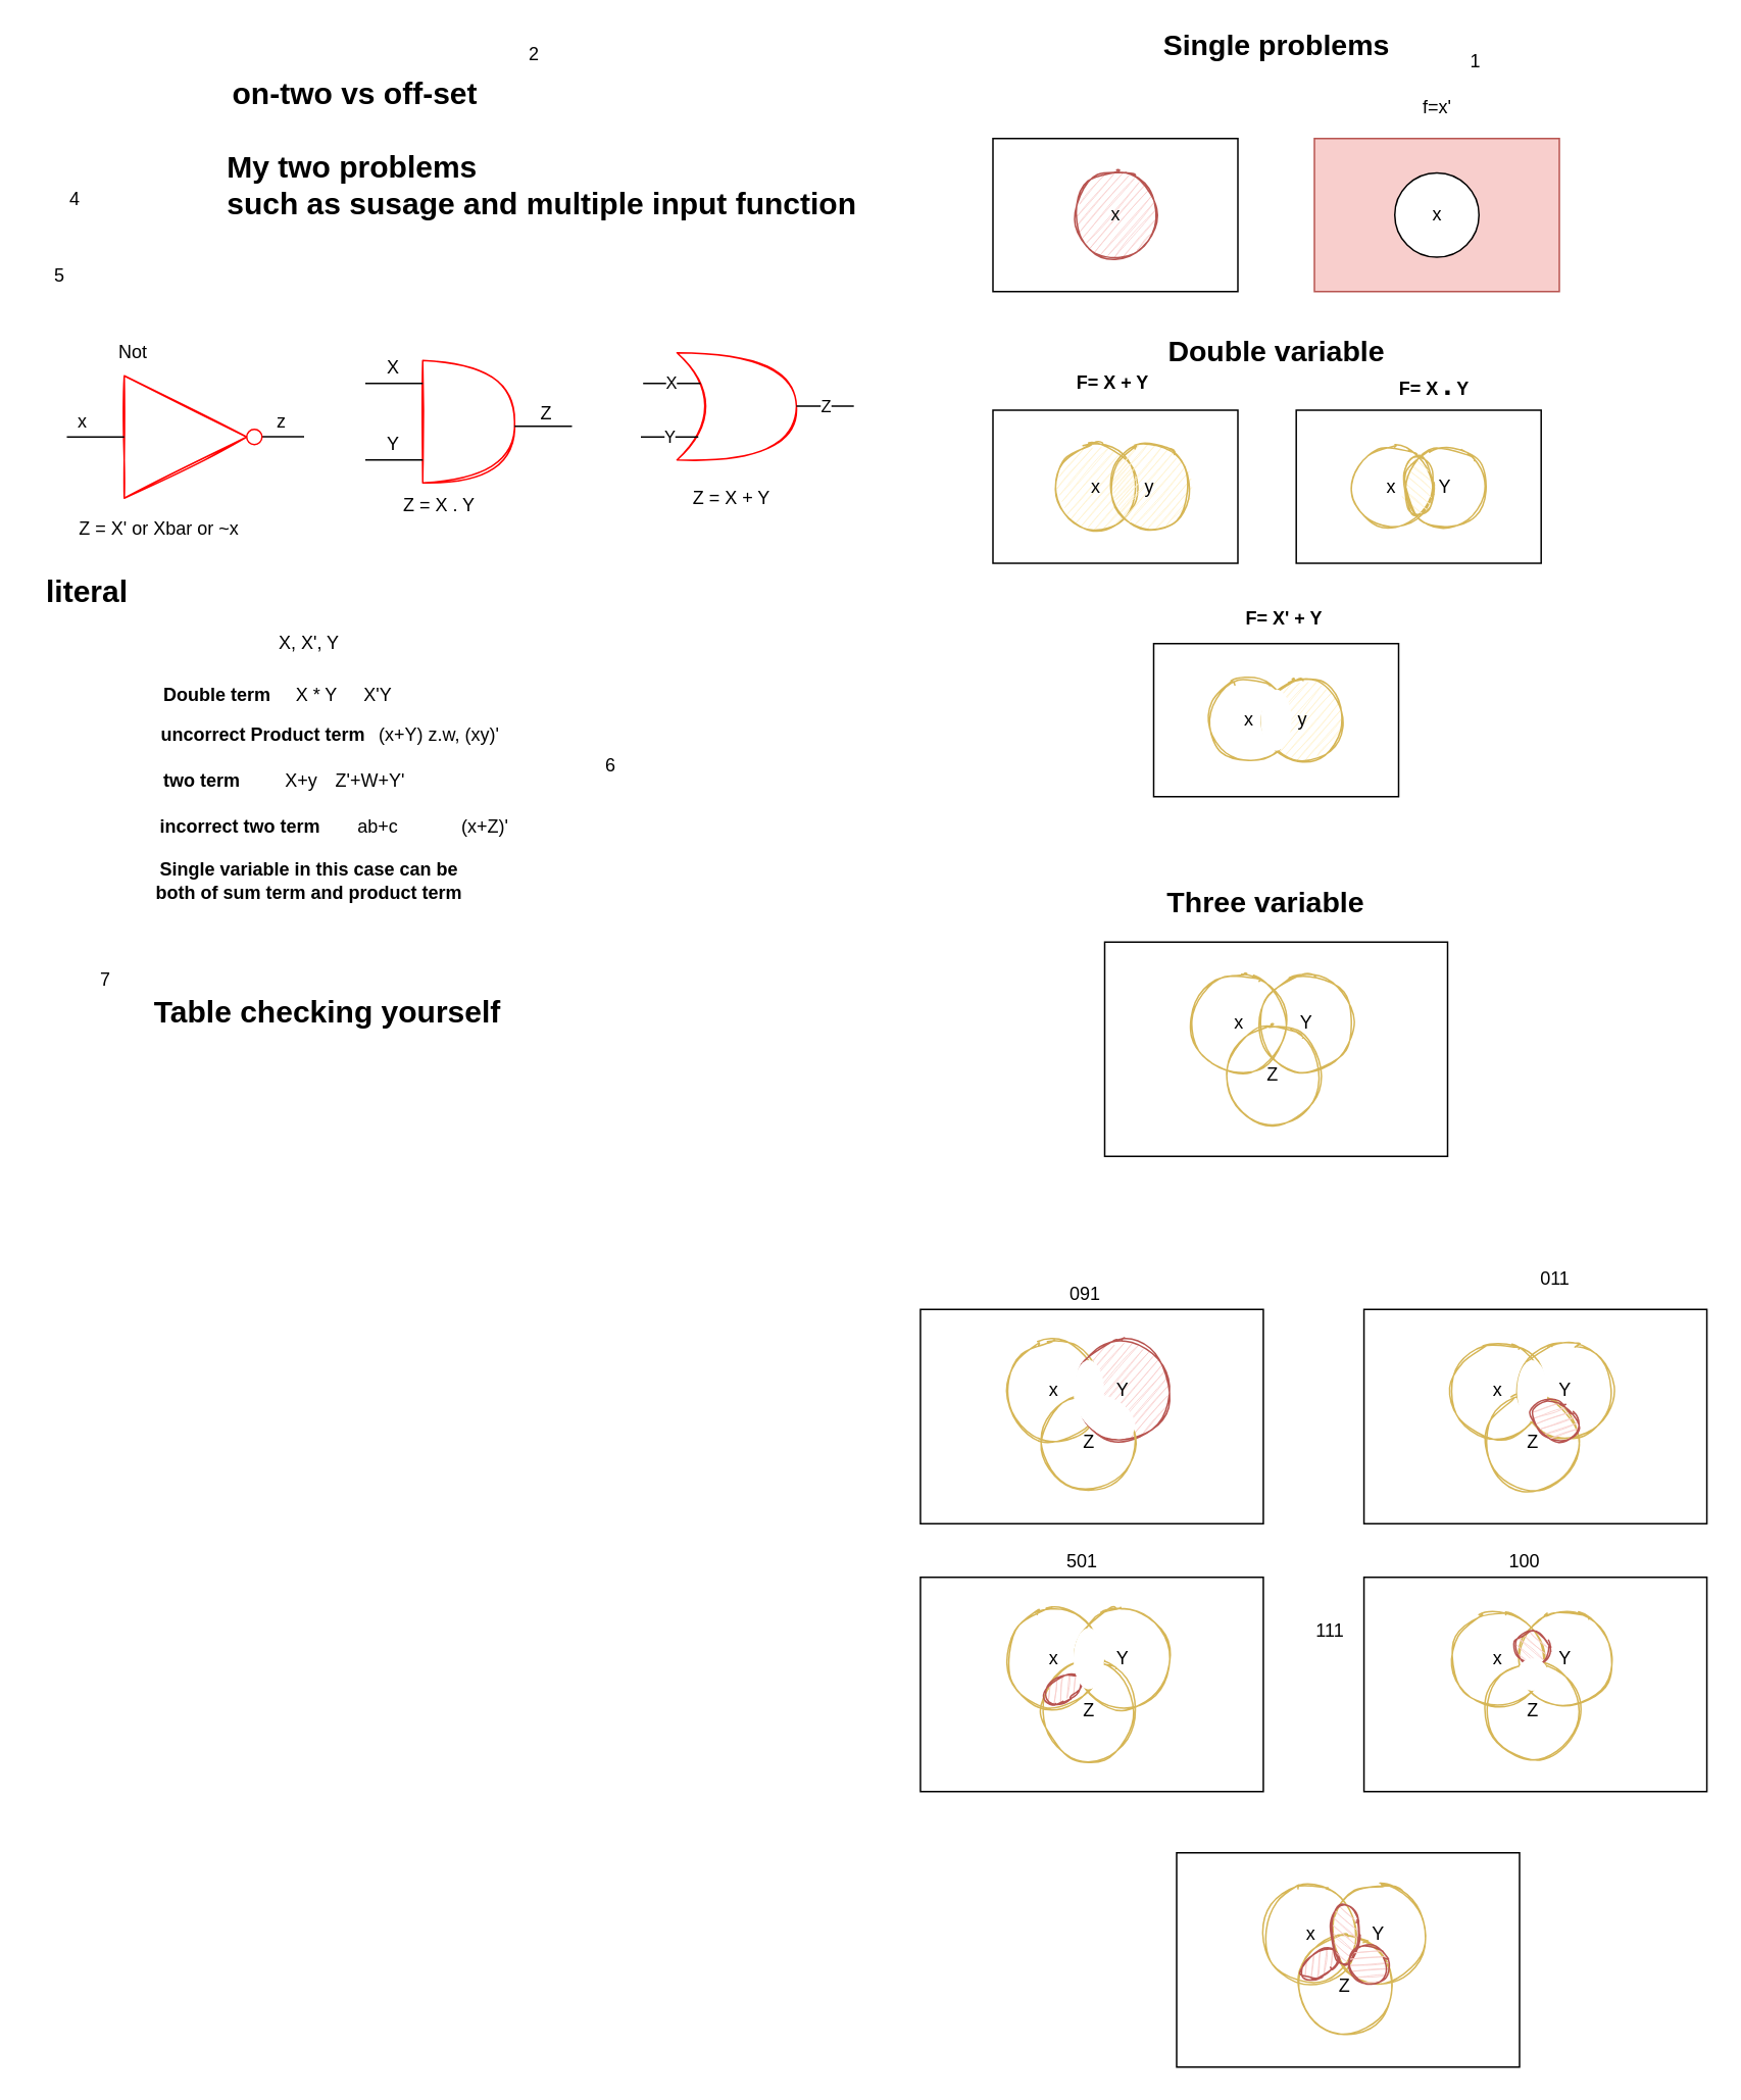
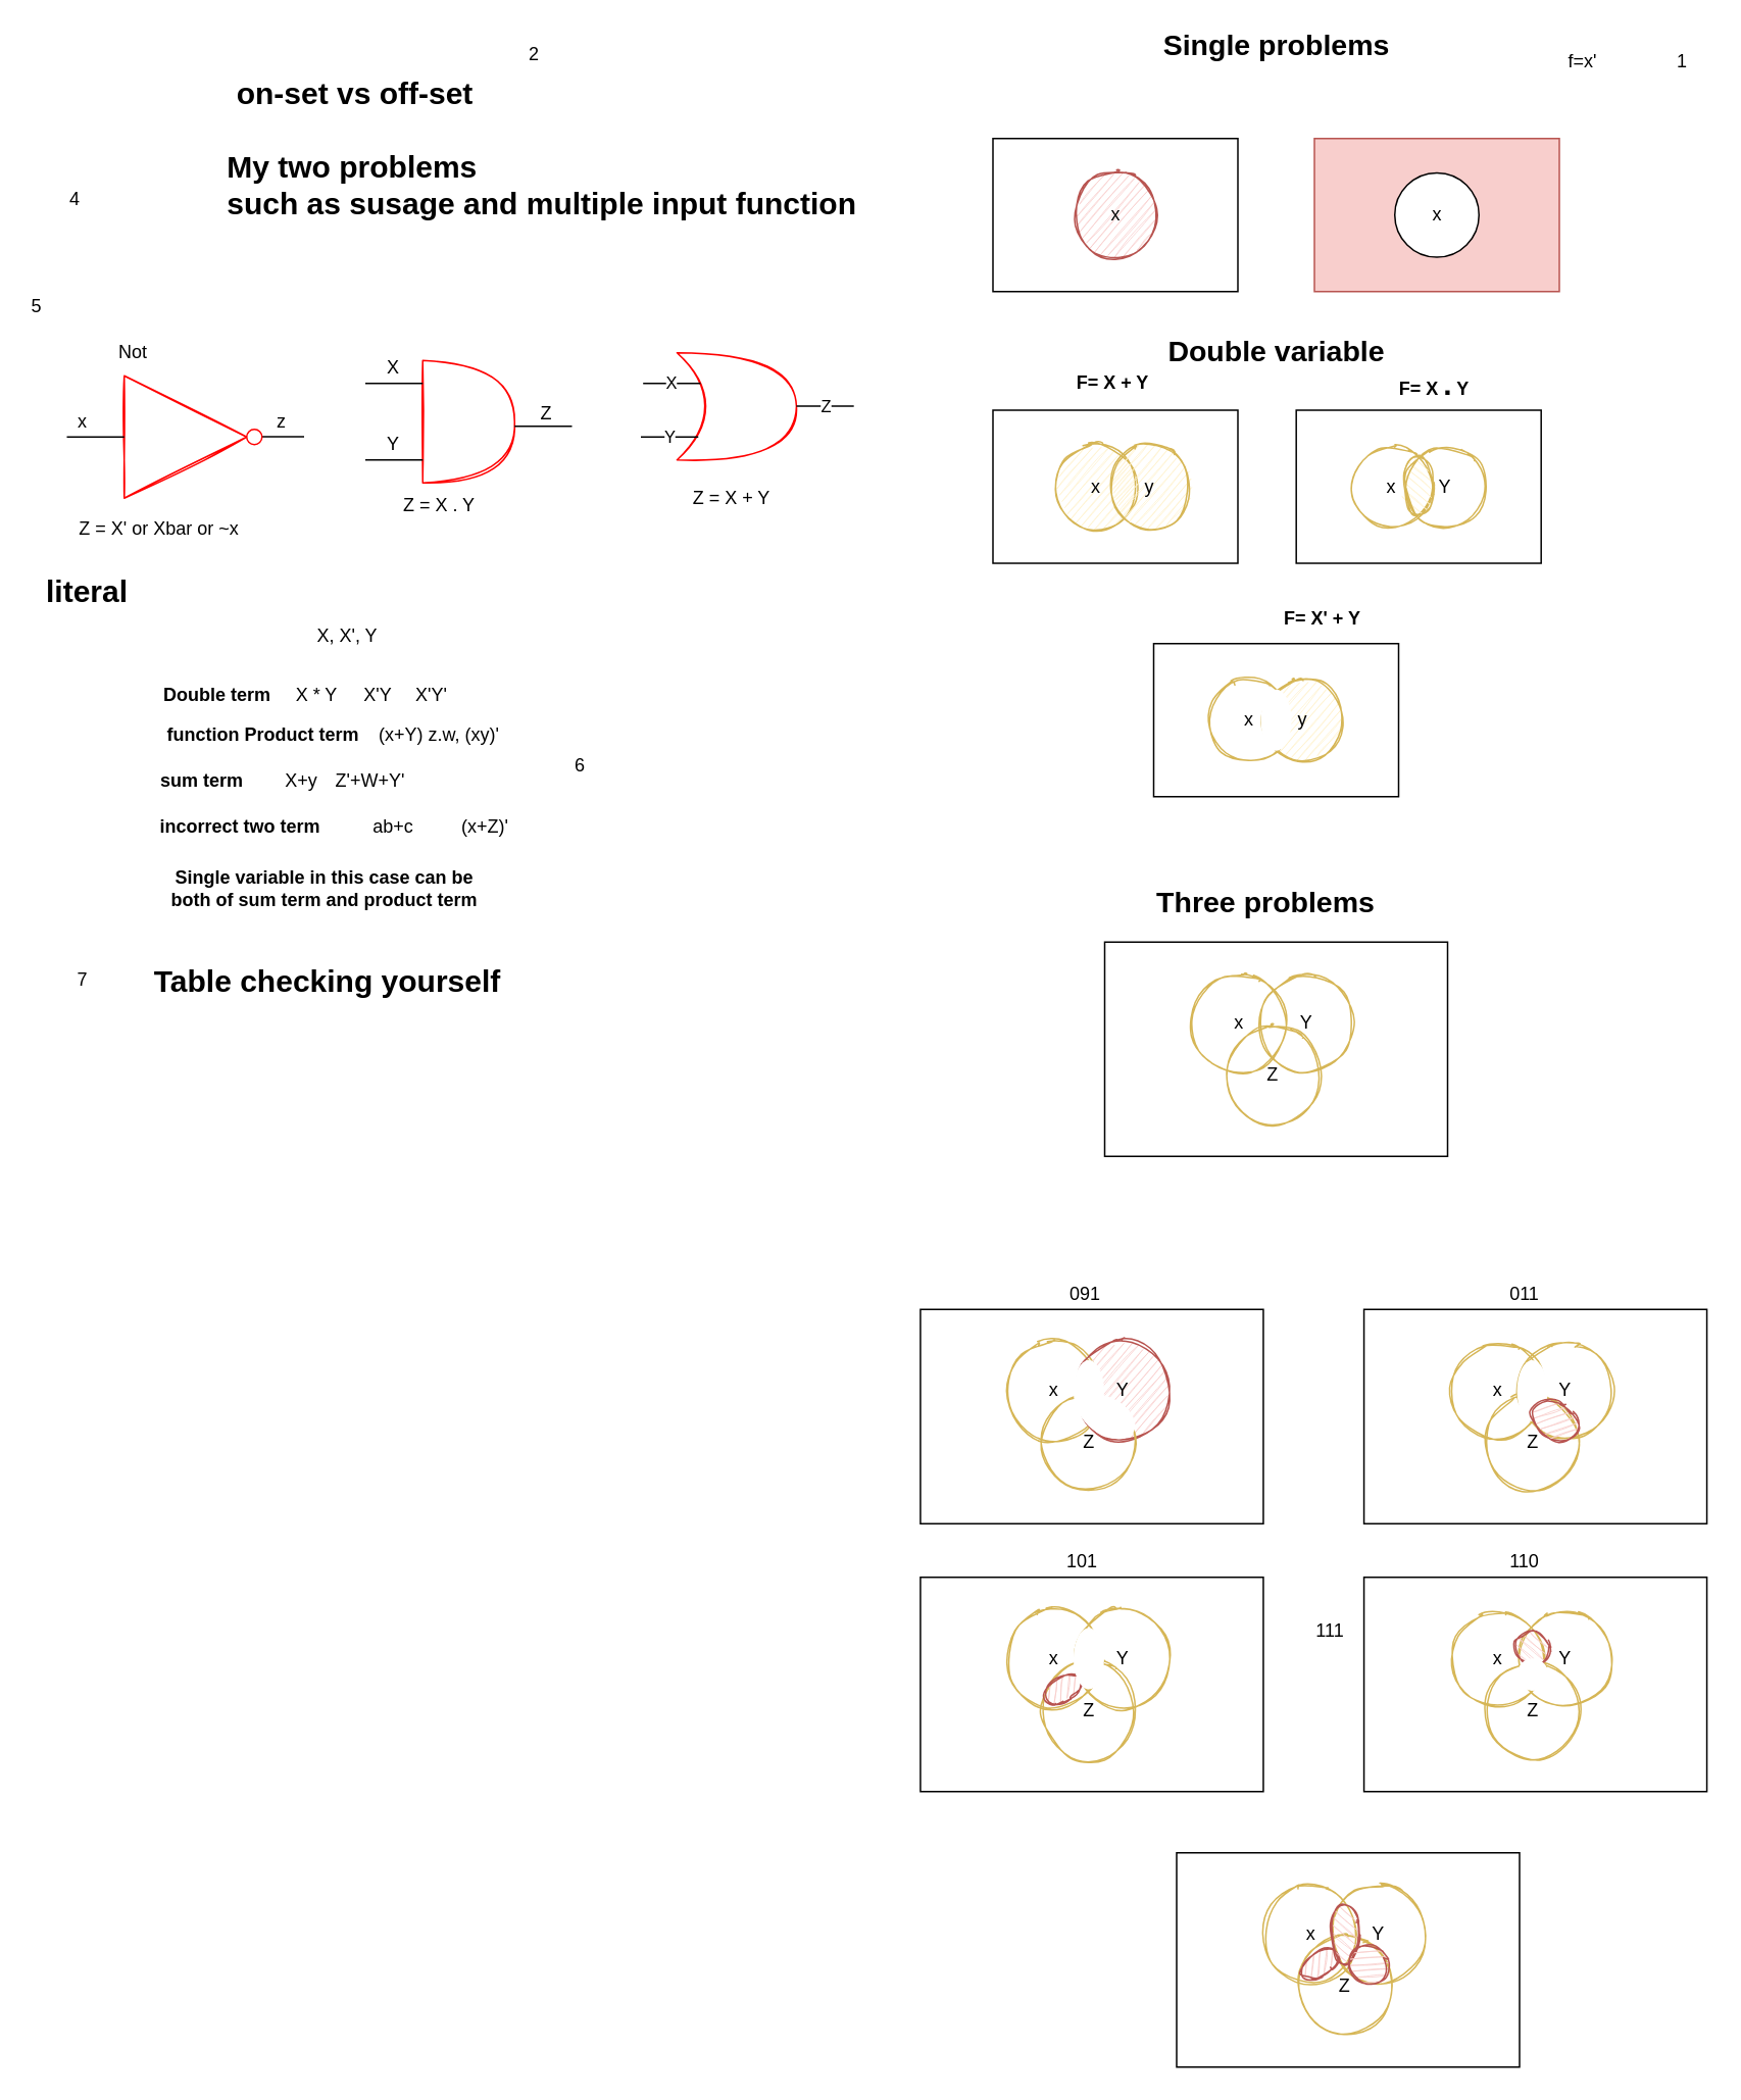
- <mxCell id="75" value="1" style="text;html=1;align=center;verticalAlign=middle;resizable=0;points=[];autosize=1;" parent="1" vertex="1"><mxGeometry x="953" y="30" width="20" height="20" as="geometry" /></mxCell>
+ <mxCell id="75" value="1" style="text;html=1;align=center;verticalAlign=middle;resizable=0;points=[];autosize=1;" parent="1" vertex="1"><mxGeometry x="1088" y="30" width="20" height="20" as="geometry" /></mxCell>
- <mxCell id="73" value="&lt;font style=&quot;font-size: 20px&quot;&gt;on-two vs off-set&lt;/font&gt;" style="text;html=1;align=center;verticalAlign=middle;resizable=0;points=[];autosize=1;fontStyle=1" parent="1" vertex="1"><mxGeometry x="145.5" y="50" width="170" height="20" as="geometry" /></mxCell>
+ <mxCell id="73" value="&lt;font style=&quot;font-size: 20px&quot;&gt;on-set vs off-set&lt;/font&gt;" style="text;html=1;align=center;verticalAlign=middle;resizable=0;points=[];autosize=1;fontStyle=1" parent="1" vertex="1"><mxGeometry x="145.5" y="50" width="170" height="20" as="geometry" /></mxCell>
- <mxCell id="6" value="f=x'" style="text;html=1;align=center;verticalAlign=middle;resizable=0;points=[];autosize=1;" parent="1" vertex="1"><mxGeometry x="923" y="60" width="30" height="20" as="geometry" /></mxCell>
+ <mxCell id="6" value="f=x'" style="text;html=1;align=center;verticalAlign=middle;resizable=0;points=[];autosize=1;" parent="1" vertex="1"><mxGeometry x="1018" y="30" width="30" height="20" as="geometry" /></mxCell>
- <mxCell id="78" value="5" style="text;html=1;align=center;verticalAlign=middle;resizable=0;points=[];autosize=1;" parent="1" vertex="1"><mxGeometry x="28" y="170" width="20" height="20" as="geometry" /></mxCell>
+ <mxCell id="78" value="5" style="text;html=1;align=center;verticalAlign=middle;resizable=0;points=[];autosize=1;" parent="1" vertex="1"><mxGeometry x="13" y="190" width="20" height="20" as="geometry" /></mxCell>
- <mxCell id="12" value="F= X' + Y" style="text;html=1;align=center;verticalAlign=middle;resizable=0;points=[];autosize=1;fontStyle=1" parent="1" vertex="1"><mxGeometry x="803" y="394" width="70" height="20" as="geometry" /></mxCell>
+ <mxCell id="12" value="F= X' + Y" style="text;html=1;align=center;verticalAlign=middle;resizable=0;points=[];autosize=1;fontStyle=1" parent="1" vertex="1"><mxGeometry x="828" y="394" width="70" height="20" as="geometry" /></mxCell>
- <mxCell id="59" value="X, X', Y" style="text;html=1;align=center;verticalAlign=middle;resizable=0;points=[];autosize=1;" parent="1" vertex="1"><mxGeometry x="175.5" y="410" width="50" height="20" as="geometry" /></mxCell>
+ <mxCell id="59" value="X, X', Y" style="text;html=1;align=center;verticalAlign=middle;resizable=0;points=[];autosize=1;" parent="1" vertex="1"><mxGeometry x="200.5" y="405" width="50" height="20" as="geometry" /></mxCell>
+ <mxCell id="63" value="X'Y'" style="text;html=1;align=center;verticalAlign=middle;resizable=0;points=[];autosize=1;" parent="1" vertex="1"><mxGeometry x="260.5" y="443.75" width="40" height="20" as="geometry" /></mxCell>
- <mxCell id="64" value="uncorrect Product term" style="text;html=1;align=center;verticalAlign=middle;resizable=0;points=[];autosize=1;fontStyle=1" parent="1" vertex="1"><mxGeometry x="95.5" y="470" width="150" height="20" as="geometry" /></mxCell>
+ <mxCell id="64" value="function Product term" style="text;html=1;align=center;verticalAlign=middle;resizable=0;points=[];autosize=1;fontStyle=1" parent="1" vertex="1"><mxGeometry x="95.5" y="470" width="150" height="20" as="geometry" /></mxCell>
- <mxCell id="79" value="6" style="text;html=1;align=center;verticalAlign=middle;resizable=0;points=[];autosize=1;" parent="1" vertex="1"><mxGeometry x="388" y="490" width="20" height="20" as="geometry" /></mxCell>
+ <mxCell id="79" value="6" style="text;html=1;align=center;verticalAlign=middle;resizable=0;points=[];autosize=1;" parent="1" vertex="1"><mxGeometry x="368" y="490" width="20" height="20" as="geometry" /></mxCell>
- <mxCell id="66" value="&lt;b&gt;two term&lt;/b&gt;" style="text;html=1;align=center;verticalAlign=middle;resizable=0;points=[];autosize=1;" parent="1" vertex="1"><mxGeometry x="95.5" y="500" width="70" height="20" as="geometry" /></mxCell>
+ <mxCell id="66" value="&lt;b&gt;sum term&lt;/b&gt;" style="text;html=1;align=center;verticalAlign=middle;resizable=0;points=[];autosize=1;" parent="1" vertex="1"><mxGeometry x="95.5" y="500" width="70" height="20" as="geometry" /></mxCell>
- <mxCell id="70" value="ab+c" style="text;html=1;align=center;verticalAlign=middle;resizable=0;points=[];autosize=1;" parent="1" vertex="1"><mxGeometry x="225.5" y="530" width="40" height="20" as="geometry" /></mxCell>
+ <mxCell id="70" value="ab+c" style="text;html=1;align=center;verticalAlign=middle;resizable=0;points=[];autosize=1;" parent="1" vertex="1"><mxGeometry x="235.5" y="530" width="40" height="20" as="geometry" /></mxCell>
- <mxCell id="72" value="Single variable in this case can be&lt;br&gt;both of sum term and product term" style="text;html=1;align=center;verticalAlign=middle;resizable=0;points=[];autosize=1;fontStyle=1" parent="1" vertex="1"><mxGeometry x="90.5" y="560" width="220" height="30" as="geometry" /></mxCell>
+ <mxCell id="72" value="Single variable in this case can be&lt;br&gt;both of sum term and product term" style="text;html=1;align=center;verticalAlign=middle;resizable=0;points=[];autosize=1;fontStyle=1" parent="1" vertex="1"><mxGeometry x="100.5" y="565" width="220" height="30" as="geometry" /></mxCell>
- <mxCell id="17" value="&lt;b&gt;&lt;font style=&quot;font-size: 19px&quot;&gt;Three variable&lt;/font&gt;&lt;/b&gt;" style="text;html=1;align=center;verticalAlign=middle;resizable=0;points=[];autosize=1;" parent="1" vertex="1"><mxGeometry x="756" y="580" width="140" height="20" as="geometry" /></mxCell>
+ <mxCell id="17" value="&lt;b&gt;&lt;font style=&quot;font-size: 19px&quot;&gt;Three problems&lt;/font&gt;&lt;/b&gt;" style="text;html=1;align=center;verticalAlign=middle;resizable=0;points=[];autosize=1;" parent="1" vertex="1"><mxGeometry x="756" y="580" width="140" height="20" as="geometry" /></mxCell>
- <mxCell id="80" value="7" style="text;html=1;align=center;verticalAlign=middle;resizable=0;points=[];autosize=1;" parent="1" vertex="1"><mxGeometry x="58" y="630" width="20" height="20" as="geometry" /></mxCell>
+ <mxCell id="80" value="7" style="text;html=1;align=center;verticalAlign=middle;resizable=0;points=[];autosize=1;" parent="1" vertex="1"><mxGeometry x="43" y="630" width="20" height="20" as="geometry" /></mxCell>
- <mxCell id="81" value="&lt;font style=&quot;font-size: 20px&quot;&gt;&lt;b&gt;Table checking yourself&lt;/b&gt;&lt;/font&gt;" style="text;html=1;align=center;verticalAlign=middle;resizable=0;points=[];autosize=1;" parent="1" vertex="1"><mxGeometry x="93" y="650" width="240" height="20" as="geometry" /></mxCell>
+ <mxCell id="81" value="&lt;font style=&quot;font-size: 20px&quot;&gt;&lt;b&gt;Table checking yourself&lt;/b&gt;&lt;/font&gt;" style="text;html=1;align=center;verticalAlign=middle;resizable=0;points=[];autosize=1;" parent="1" vertex="1"><mxGeometry x="93" y="630" width="240" height="20" as="geometry" /></mxCell>
- <mxCell id="35" value="011" style="text;html=1;align=center;verticalAlign=middle;resizable=0;points=[];autosize=1;" parent="1" vertex="1"><mxGeometry x="1000.38" y="825" width="30" height="20" as="geometry" /></mxCell>
+ <mxCell id="35" value="011" style="text;html=1;align=center;verticalAlign=middle;resizable=0;points=[];autosize=1;" parent="1" vertex="1"><mxGeometry x="980.38" y="835" width="30" height="20" as="geometry" /></mxCell>
- <mxCell id="40" value="501" style="text;html=1;align=center;verticalAlign=middle;resizable=0;points=[];autosize=1;" parent="1" vertex="1"><mxGeometry x="685.63" y="1010" width="40" height="20" as="geometry" /></mxCell>
+ <mxCell id="40" value="101" style="text;html=1;align=center;verticalAlign=middle;resizable=0;points=[];autosize=1;" parent="1" vertex="1"><mxGeometry x="685.63" y="1010" width="40" height="20" as="geometry" /></mxCell>
- <mxCell id="47" value="100" style="text;html=1;align=center;verticalAlign=middle;resizable=0;points=[];autosize=1;" parent="1" vertex="1"><mxGeometry x="980.38" y="1010" width="30" height="20" as="geometry" /></mxCell>
+ <mxCell id="47" value="110" style="text;html=1;align=center;verticalAlign=middle;resizable=0;points=[];autosize=1;" parent="1" vertex="1"><mxGeometry x="980.38" y="1010" width="30" height="20" as="geometry" /></mxCell>
